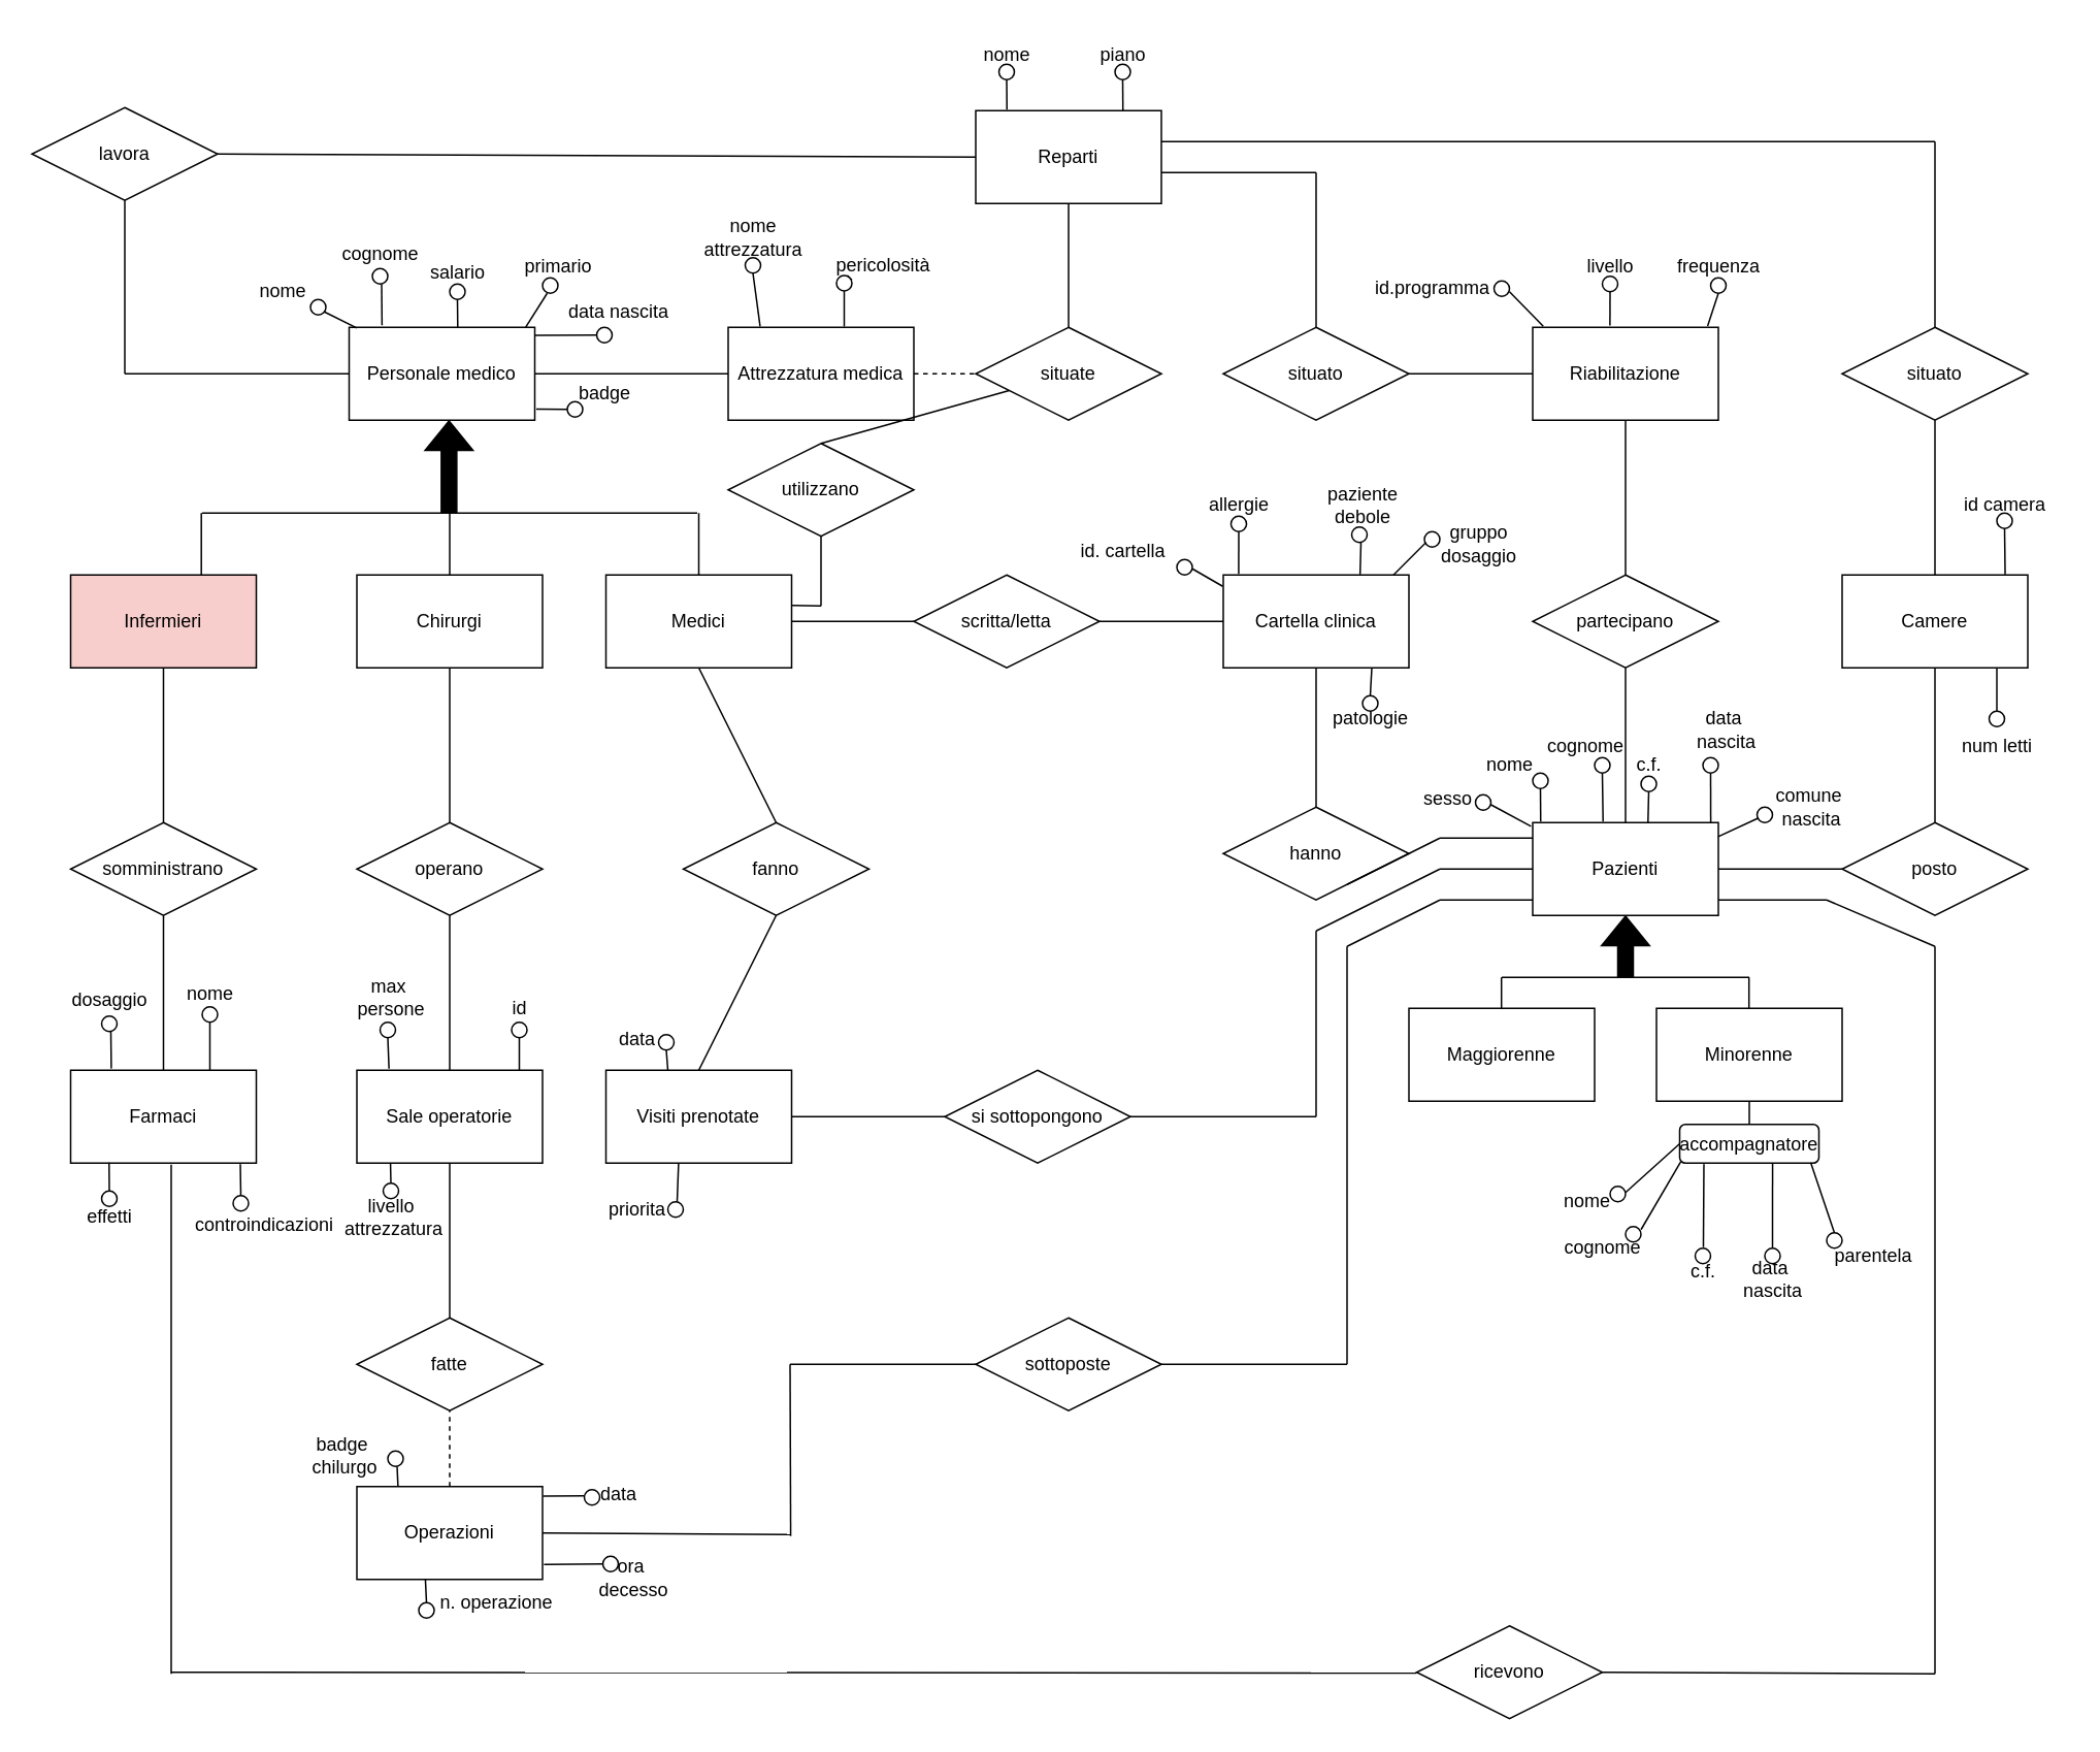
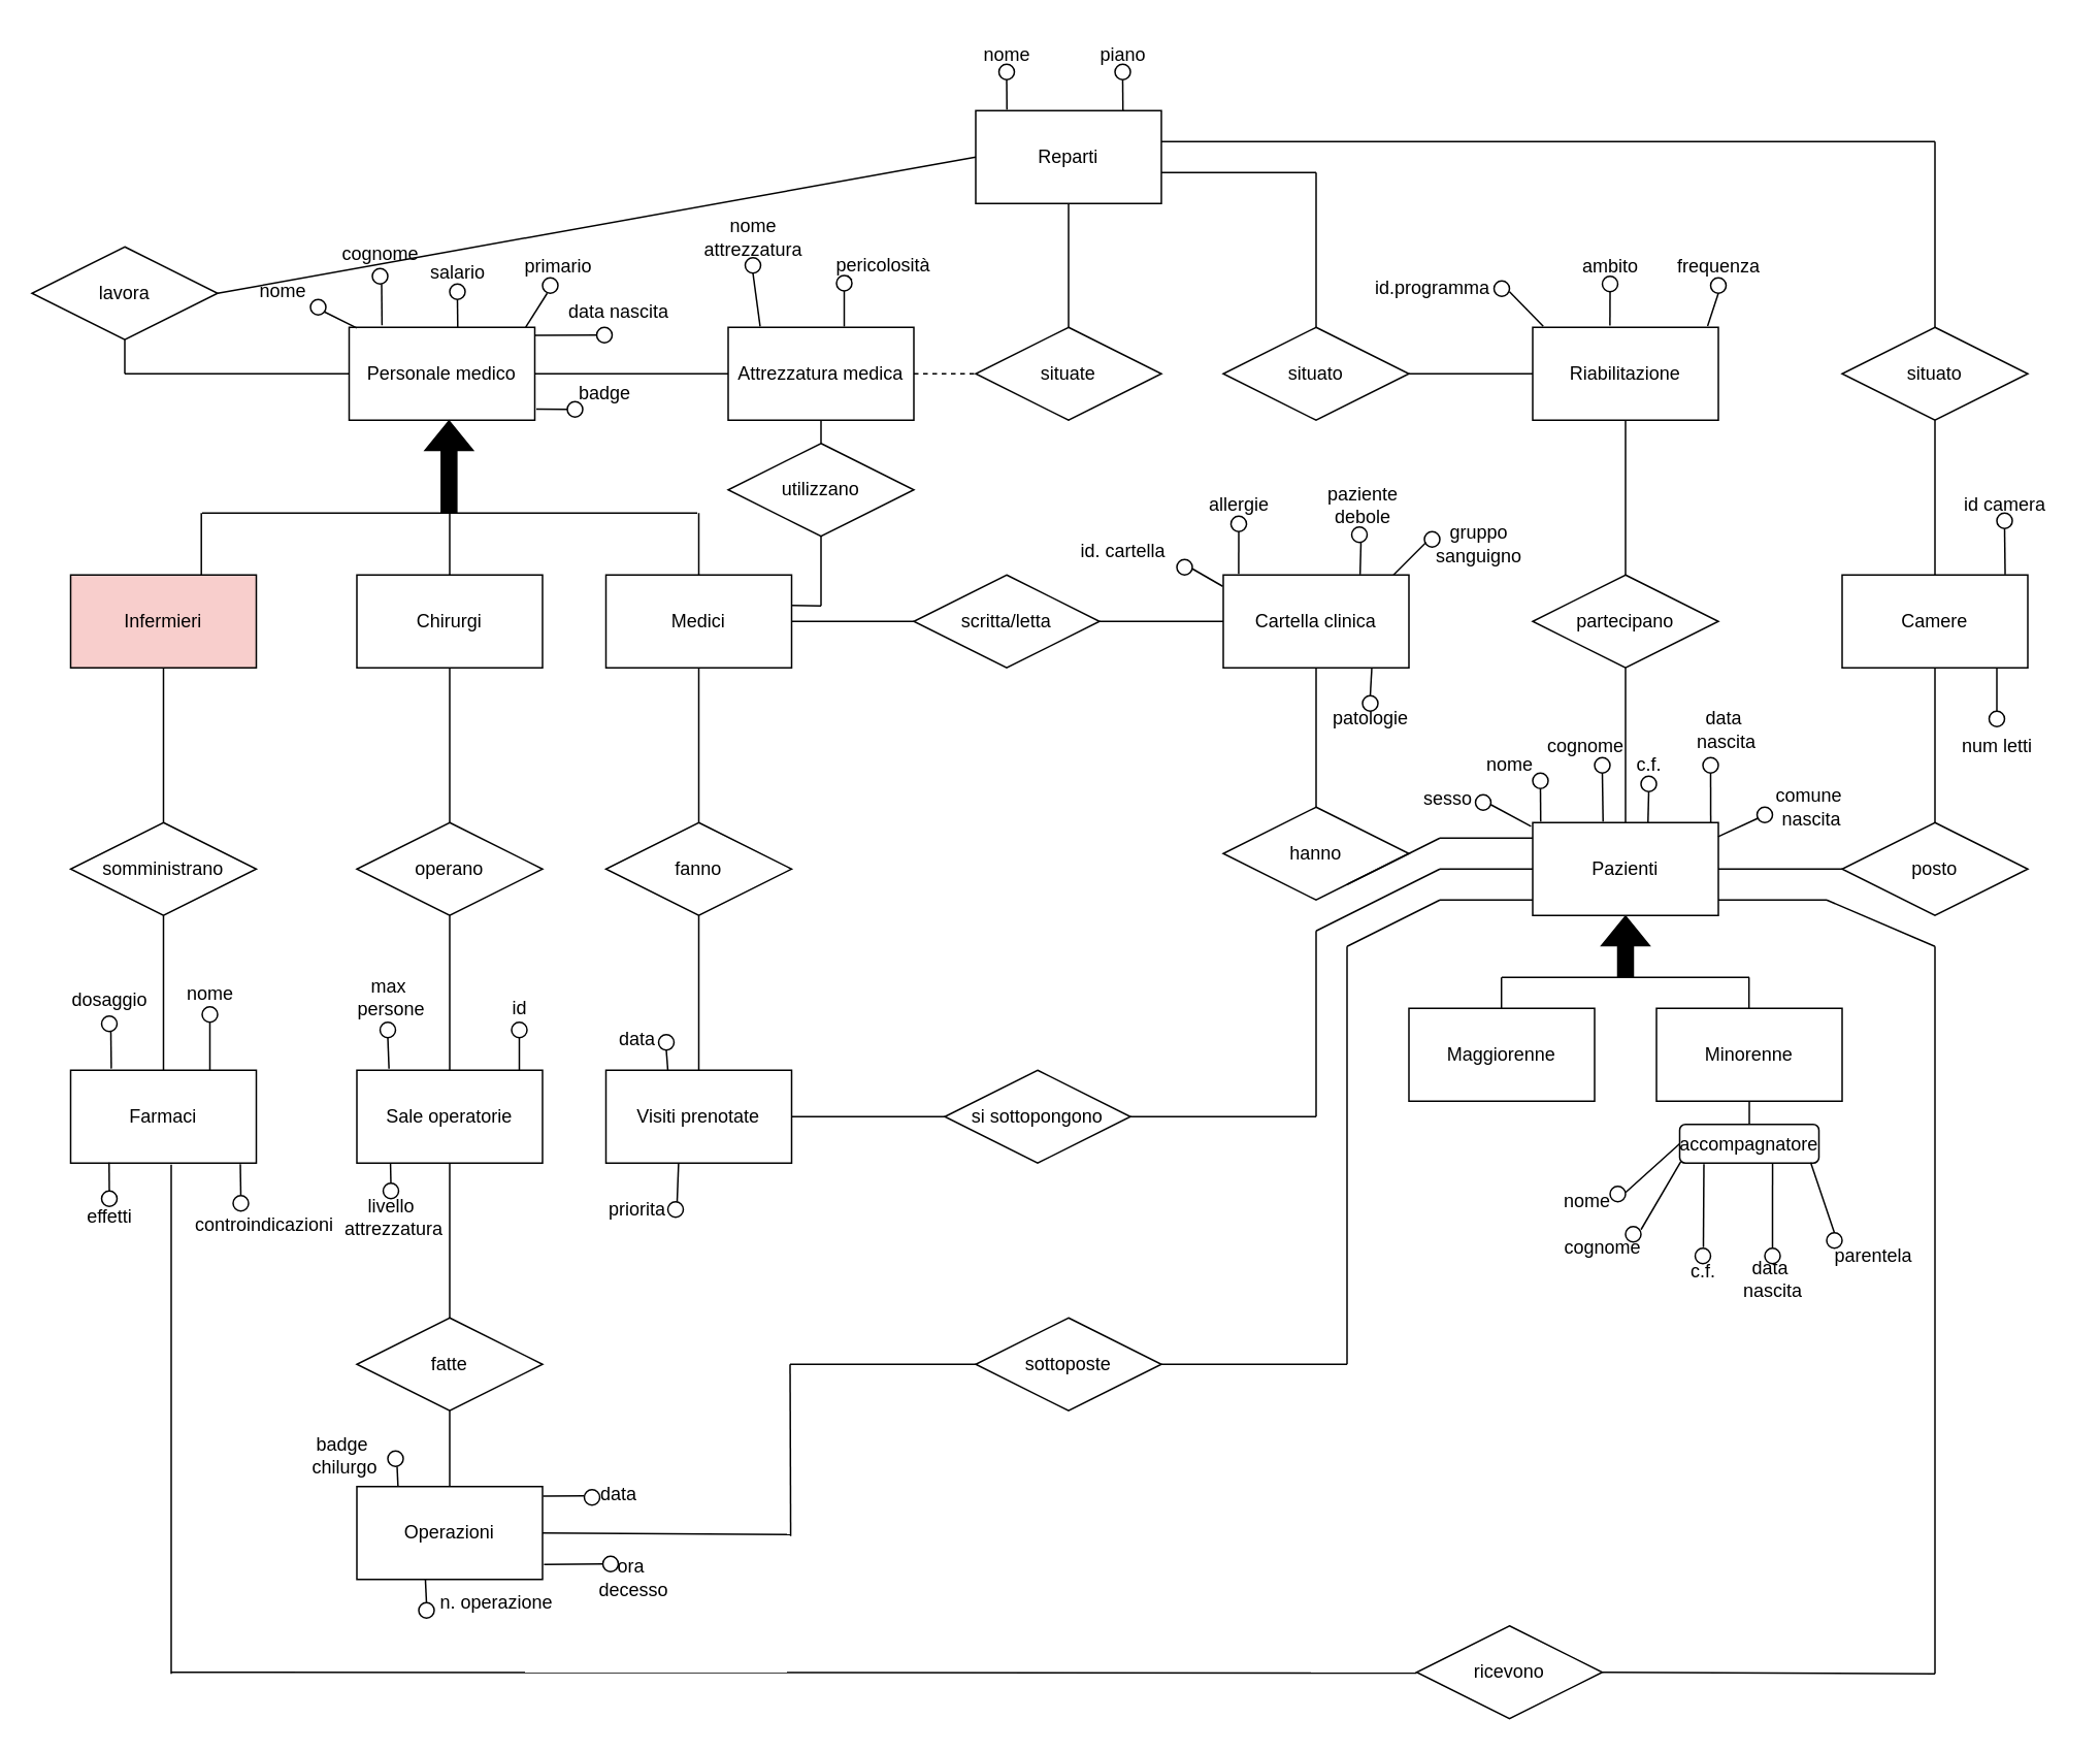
- <mxCell id="23" value="lavora" style="shape=rhombus;perimeter=rhombusPerimeter;whiteSpace=wrap;html=1;align=center;" parent="1" vertex="1"><mxGeometry x="20" y="69" width="120" height="60" as="geometry" /></mxCell>
+ <mxCell id="23" value="lavora" style="shape=rhombus;perimeter=rhombusPerimeter;whiteSpace=wrap;html=1;align=center;" parent="1" vertex="1"><mxGeometry x="20" y="159" width="120" height="60" as="geometry" /></mxCell>
- <mxCell id="103" value="livello" style="text;html=1;align=center;verticalAlign=middle;resizable=0;points=[];autosize=1;strokeColor=none;fillColor=none;" parent="1" vertex="1"><mxGeometry x="1010" y="157" width="60" height="30" as="geometry" /></mxCell>
+ <mxCell id="103" value="ambito" style="text;html=1;align=center;verticalAlign=middle;resizable=0;points=[];autosize=1;strokeColor=none;fillColor=none;" parent="1" vertex="1"><mxGeometry x="1010" y="157" width="60" height="30" as="geometry" /></mxCell>
- <mxCell id="229" value="" style="endArrow=none;html=1;exitX=0.5;exitY=0;exitDx=0;exitDy=0;" edge="1" parent="1" source="31" target="226"><mxGeometry width="50" height="50" relative="1" as="geometry"><mxPoint x="560" y="331" as="sourcePoint" /><mxPoint x="610" y="281" as="targetPoint" /></mxGeometry></mxCell>
+ <mxCell id="229" value="" style="endArrow=none;html=1;entryX=0.5;entryY=1;entryDx=0;entryDy=0;exitX=0.5;exitY=0;exitDx=0;exitDy=0;" edge="1" parent="1" source="31" target="13"><mxGeometry width="50" height="50" relative="1" as="geometry"><mxPoint x="560" y="331" as="sourcePoint" /><mxPoint x="610" y="281" as="targetPoint" /></mxGeometry></mxCell>
- <mxCell id="108" value="gruppo&lt;div&gt;&amp;nbsp;dosaggio&amp;nbsp;&lt;/div&gt;" style="text;html=1;align=center;verticalAlign=middle;resizable=0;points=[];autosize=1;strokeColor=none;fillColor=none;" parent="1" vertex="1"><mxGeometry x="910" y="331" width="90" height="40" as="geometry" /></mxCell>
+ <mxCell id="108" value="gruppo&lt;div&gt;&amp;nbsp;sanguigno&amp;nbsp;&lt;/div&gt;" style="text;html=1;align=center;verticalAlign=middle;resizable=0;points=[];autosize=1;strokeColor=none;fillColor=none;" parent="1" vertex="1"><mxGeometry x="910" y="331" width="90" height="40" as="geometry" /></mxCell>
- <mxCell id="28" value="fanno" style="shape=rhombus;perimeter=rhombusPerimeter;whiteSpace=wrap;html=1;align=center;" parent="1" vertex="1"><mxGeometry x="441" y="531" width="120" height="60" as="geometry" /></mxCell>
+ <mxCell id="28" value="fanno" style="shape=rhombus;perimeter=rhombusPerimeter;whiteSpace=wrap;html=1;align=center;" parent="1" vertex="1"><mxGeometry x="391" y="531" width="120" height="60" as="geometry" /></mxCell>
- <mxCell id="210" value="" style="endArrow=none;html=1;exitX=0.5;exitY=0;exitDx=0;exitDy=0;entryX=0.5;entryY=1;entryDx=0;entryDy=0;dashed=1;" edge="1" parent="1" source="12" target="27"><mxGeometry width="50" height="50" relative="1" as="geometry"><mxPoint x="260" y="821" as="sourcePoint" /><mxPoint x="310" y="771" as="targetPoint" /></mxGeometry></mxCell>
+ <mxCell id="210" value="" style="endArrow=none;html=1;exitX=0.5;exitY=0;exitDx=0;exitDy=0;entryX=0.5;entryY=1;entryDx=0;entryDy=0;" edge="1" parent="1" source="12" target="27"><mxGeometry width="50" height="50" relative="1" as="geometry"><mxPoint x="260" y="821" as="sourcePoint" /><mxPoint x="310" y="771" as="targetPoint" /></mxGeometry></mxCell>
